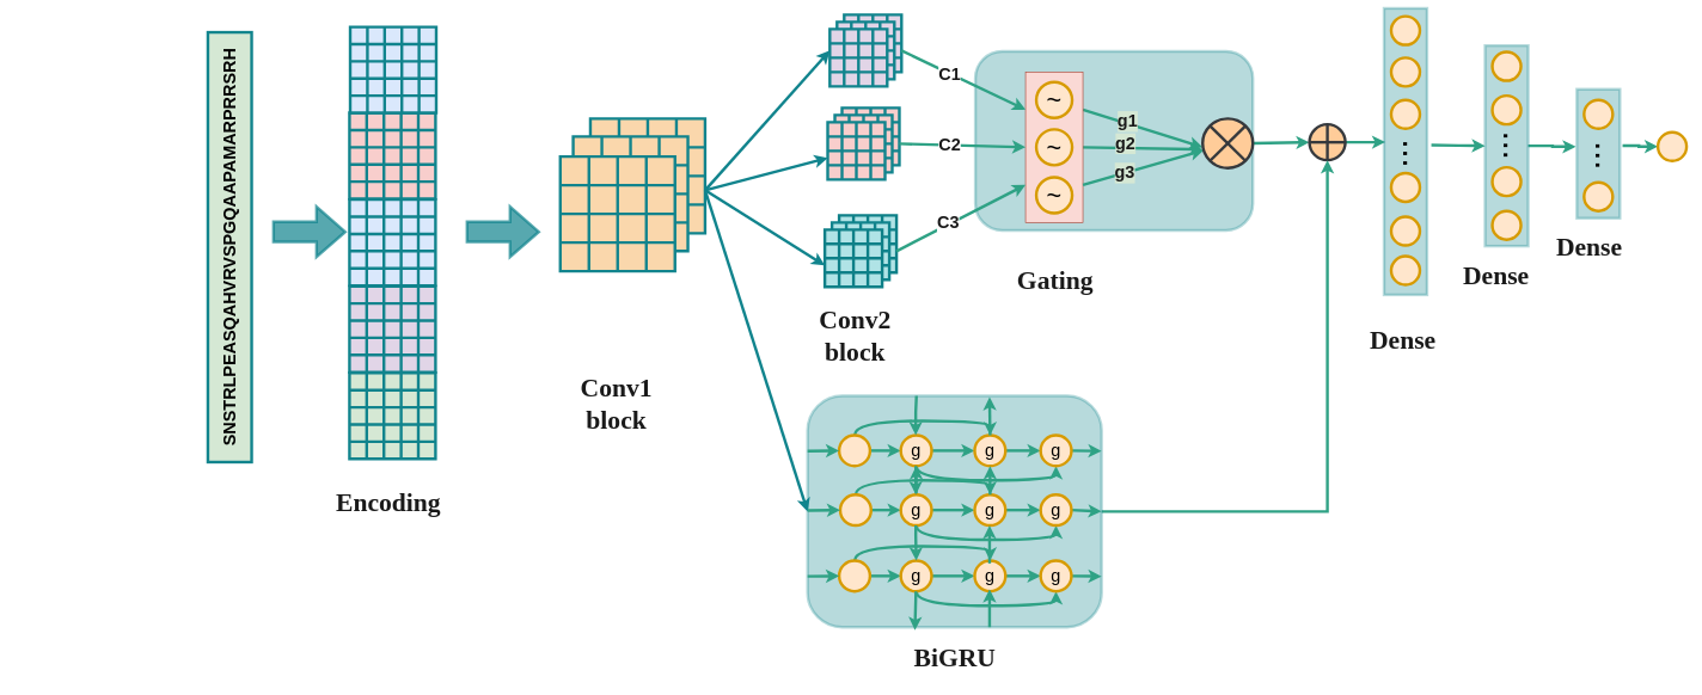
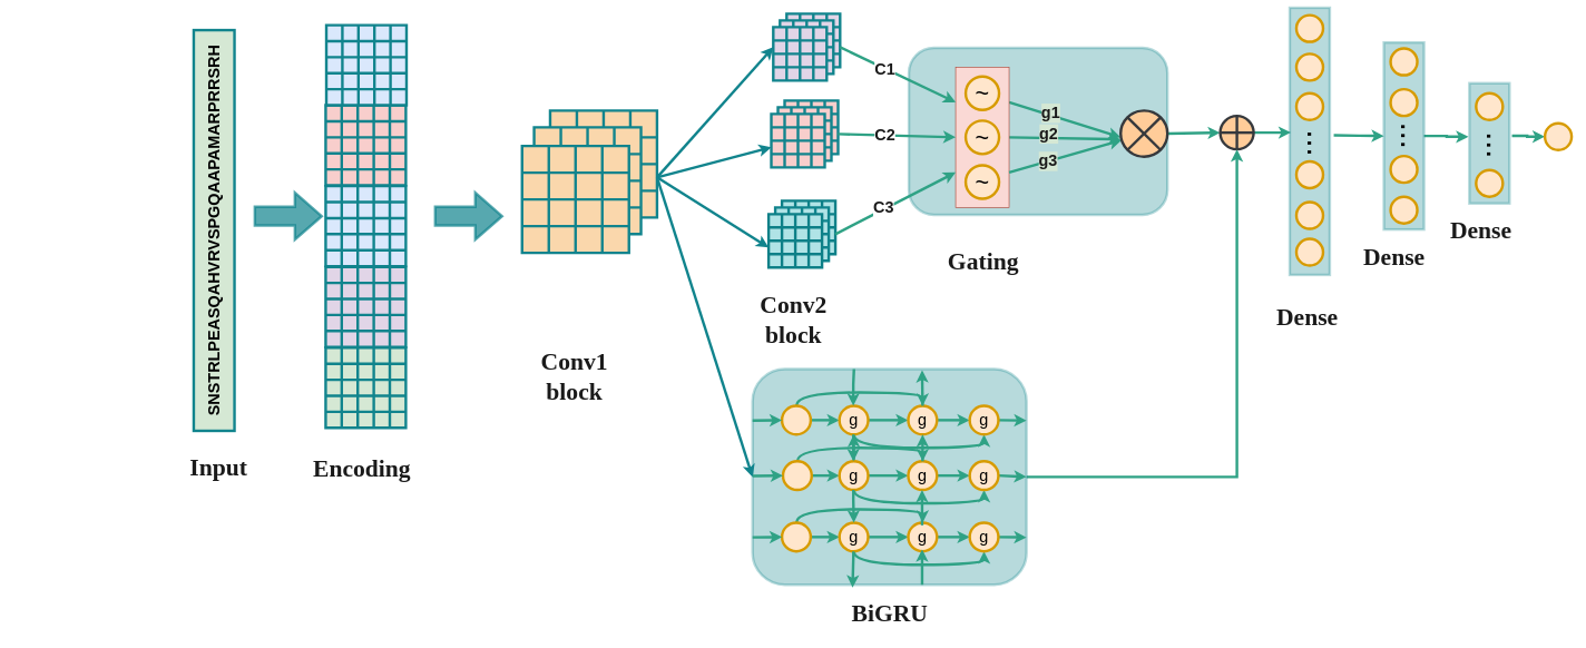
- <mxCell id="500" value="&lt;p style=&quot;language:zh-CN;margin-top:0pt;margin-bottom:0pt;margin-left:0in;&lt;br/&gt;text-align:left;direction:ltr;unicode-bidi:embed;mso-line-break-override:none;&lt;br/&gt;word-break:normal;punctuation-wrap:hanging&quot;&gt;&lt;font face=&quot;Times New Roman&quot; style=&quot;font-size: 36px;&quot;&gt;&lt;b&gt;Conv2&lt;br&gt;block&lt;/b&gt;&lt;/font&gt;&lt;/p&gt;" style="text;html=1;align=center;verticalAlign=middle;resizable=0;points=[];autosize=1;strokeColor=none;fillColor=none;fontColor=#1A1A1A;" parent="1" vertex="1"><mxGeometry x="1131.5" y="419" width="120" height="100" as="geometry" /></mxCell>
+ <mxCell id="500" value="&lt;p style=&quot;language:zh-CN;margin-top:0pt;margin-bottom:0pt;margin-left:0in;&lt;br/&gt;text-align:left;direction:ltr;unicode-bidi:embed;mso-line-break-override:none;&lt;br/&gt;word-break:normal;punctuation-wrap:hanging&quot;&gt;&lt;font face=&quot;Times New Roman&quot; style=&quot;font-size: 36px;&quot;&gt;&lt;b&gt;Conv2&lt;br&gt;block&lt;/b&gt;&lt;/font&gt;&lt;/p&gt;" style="text;html=1;align=center;verticalAlign=middle;resizable=0;points=[];autosize=1;strokeColor=none;fillColor=none;fontColor=#1A1A1A;" parent="1" vertex="1"><mxGeometry x="1126.5" y="429" width="120" height="100" as="geometry" /></mxCell>
+ <mxCell id="497" value="&lt;font style=&quot;font-size: 36px;&quot; face=&quot;Times New Roman&quot;&gt;&lt;b style=&quot;&quot;&gt;Input&amp;nbsp;&lt;/b&gt;&lt;/font&gt;" style="text;html=1;align=center;verticalAlign=middle;resizable=0;points=[];autosize=1;strokeColor=none;fillColor=none;fontColor=#1A1A1A;" parent="1" vertex="1"><mxGeometry x="271" y="669" width="120" height="60" as="geometry" /></mxCell>
